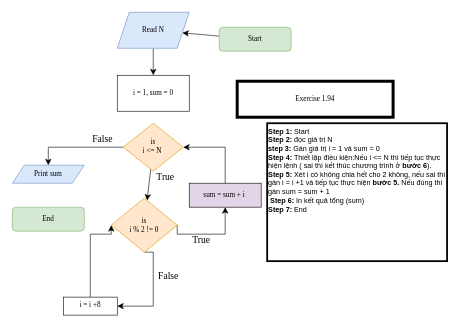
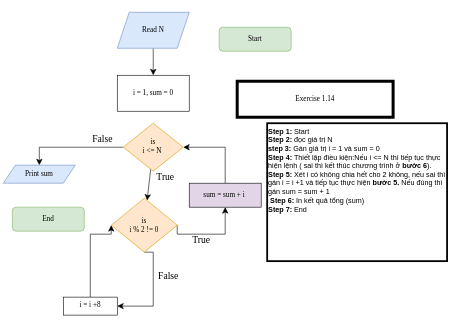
- <mxCell id="2" value="" style="edgeStyle=none;curved=1;rounded=0;orthogonalLoop=1;jettySize=auto;html=1;fontSize=12;startSize=8;endSize=8;fontFamily=Times New Roman;" parent="1" source="3" target="8" edge="1"><mxGeometry relative="1" as="geometry" /></mxCell>
- <mxCell id="23" value="Exercise 1.94" style="rounded=0;whiteSpace=wrap;html=1;strokeWidth=5;fontFamily=Times New Roman;" parent="1" vertex="1"><mxGeometry x="395" y="135" width="260" height="60" as="geometry" /></mxCell>
+ <mxCell id="23" value="Exercise 1.14" style="rounded=0;whiteSpace=wrap;html=1;strokeWidth=5;fontFamily=Times New Roman;" parent="1" vertex="1"><mxGeometry x="395" y="135" width="260" height="60" as="geometry" /></mxCell>
- <mxCell id="18" value="Print sum" style="shape=parallelogram;perimeter=parallelogramPerimeter;whiteSpace=wrap;html=1;fixedSize=1;fillColor=#dae8fc;strokeColor=#6c8ebf;fontFamily=Times New Roman;" parent="1" vertex="1"><mxGeometry x="20" y="275" width="120" height="30" as="geometry" /></mxCell>
+ <mxCell id="18" value="Print sum" style="shape=parallelogram;perimeter=parallelogramPerimeter;whiteSpace=wrap;html=1;fixedSize=1;fillColor=#dae8fc;strokeColor=#6c8ebf;fontFamily=Times New Roman;" parent="1" vertex="1"><mxGeometry x="5" y="275" width="120" height="30" as="geometry" /></mxCell>
